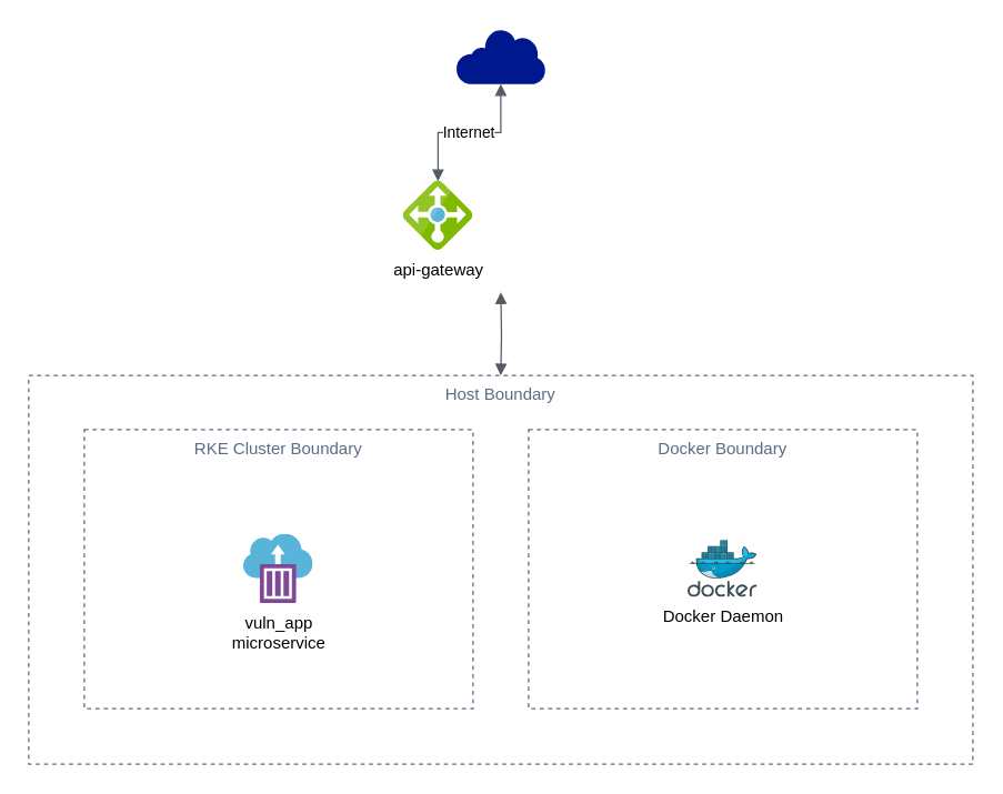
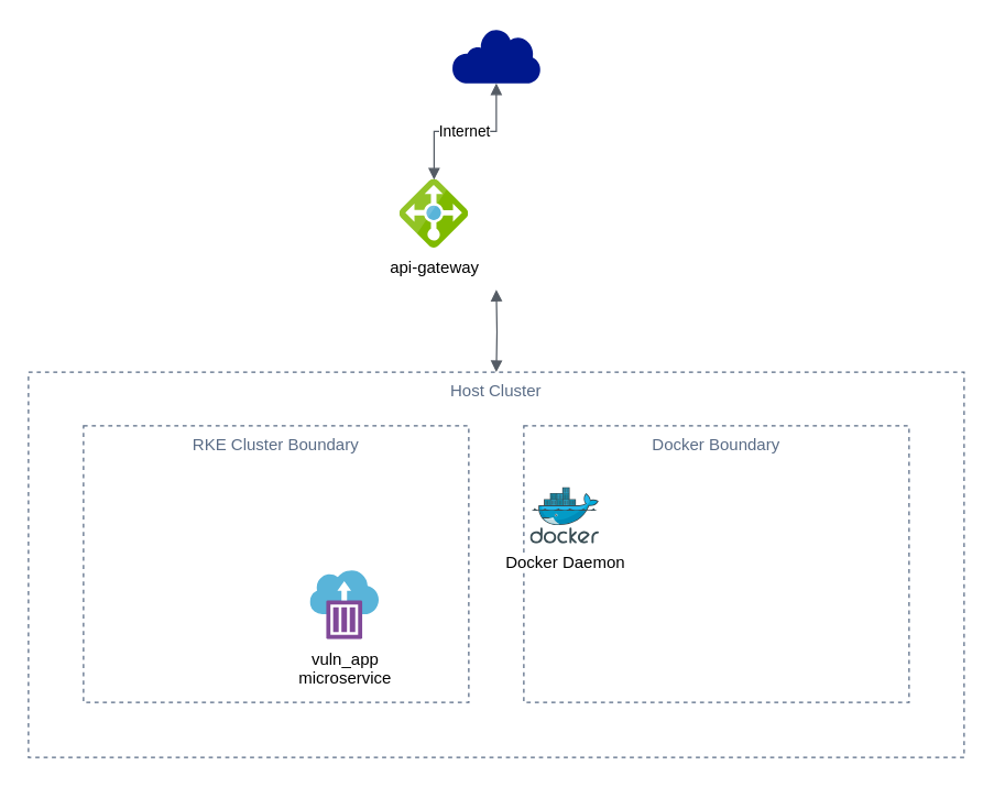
- <mxCell id="2" value="Host Boundary" style="fillColor=none;strokeColor=#5A6C86;dashed=1;verticalAlign=top;fontStyle=0;fontColor=#5A6C86;" parent="1" vertex="1"><mxGeometry x="20" y="270" width="680" height="280" as="geometry" /></mxCell>
+ <mxCell id="2" value="Host Cluster" style="fillColor=none;strokeColor=#5A6C86;dashed=1;verticalAlign=top;fontStyle=0;fontColor=#5A6C86;" parent="1" vertex="1"><mxGeometry x="20" y="270" width="680" height="280" as="geometry" /></mxCell>
- <mxCell id="4" value="vuln_app&lt;br&gt;microservice" style="sketch=0;aspect=fixed;html=1;points=[];align=center;image;fontSize=12;image=img/lib/mscae/Container_Instances.svg;" parent="1" vertex="1"><mxGeometry x="175" y="384.5" width="50" height="50" as="geometry" /></mxCell>
+ <mxCell id="4" value="vuln_app&lt;br&gt;microservice" style="sketch=0;aspect=fixed;html=1;points=[];align=center;image;fontSize=12;image=img/lib/mscae/Container_Instances.svg;" parent="1" vertex="1"><mxGeometry x="225" y="414.5" width="50" height="50" as="geometry" /></mxCell>
- <mxCell id="8" value="Docker Daemon" style="sketch=0;aspect=fixed;html=1;points=[];align=center;image;fontSize=12;image=img/lib/mscae/Docker.svg;" parent="1" vertex="1"><mxGeometry x="495" y="389" width="50" height="41" as="geometry" /></mxCell>
+ <mxCell id="8" value="Docker Daemon" style="sketch=0;aspect=fixed;html=1;points=[];align=center;image;fontSize=12;image=img/lib/mscae/Docker.svg;" parent="1" vertex="1"><mxGeometry x="385" y="354" width="50" height="41" as="geometry" /></mxCell>
